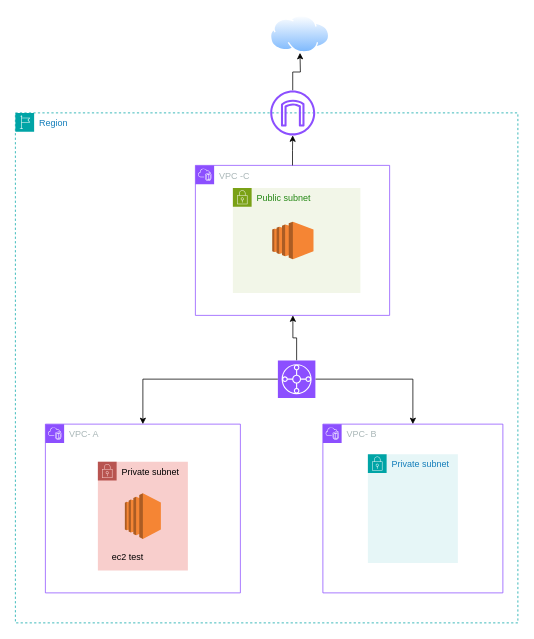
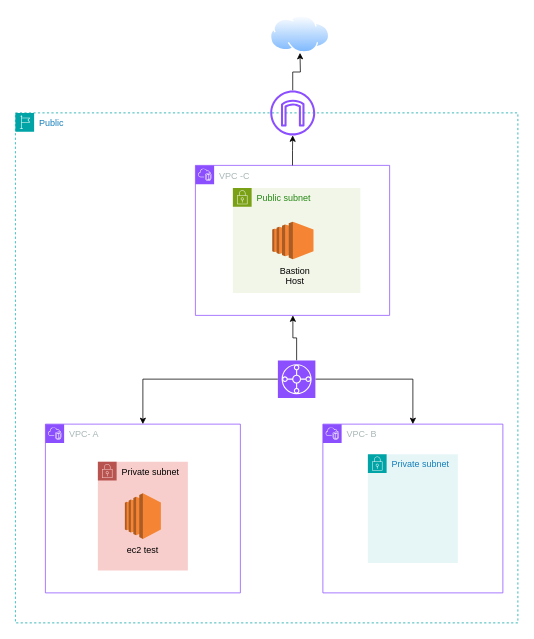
- <mxCell id="2" value="Region" style="points=[[0,0],[0.25,0],[0.5,0],[0.75,0],[1,0],[1,0.25],[1,0.5],[1,0.75],[1,1],[0.75,1],[0.5,1],[0.25,1],[0,1],[0,0.75],[0,0.5],[0,0.25]];outlineConnect=0;gradientColor=none;html=1;whiteSpace=wrap;fontSize=12;fontStyle=0;container=1;pointerEvents=0;collapsible=0;recursiveResize=0;shape=mxgraph.aws4.group;grIcon=mxgraph.aws4.group_region;strokeColor=#00A4A6;fillColor=none;verticalAlign=top;align=left;spacingLeft=30;fontColor=#147EBA;dashed=1;" parent="1" vertex="1"><mxGeometry x="20" y="150" width="670" height="680" as="geometry" /></mxCell>
+ <mxCell id="2" value="Public" style="points=[[0,0],[0.25,0],[0.5,0],[0.75,0],[1,0],[1,0.25],[1,0.5],[1,0.75],[1,1],[0.75,1],[0.5,1],[0.25,1],[0,1],[0,0.75],[0,0.5],[0,0.25]];outlineConnect=0;gradientColor=none;html=1;whiteSpace=wrap;fontSize=12;fontStyle=0;container=1;pointerEvents=0;collapsible=0;recursiveResize=0;shape=mxgraph.aws4.group;grIcon=mxgraph.aws4.group_region;strokeColor=#00A4A6;fillColor=none;verticalAlign=top;align=left;spacingLeft=30;fontColor=#147EBA;dashed=1;" parent="1" vertex="1"><mxGeometry x="20" y="150" width="670" height="680" as="geometry" /></mxCell>
+ <mxCell id="6" value="Bastion Host&lt;div&gt;&lt;br&gt;&lt;/div&gt;" style="text;html=1;align=center;verticalAlign=middle;whiteSpace=wrap;rounded=0;" parent="4" vertex="1"><mxGeometry x="52.5" y="110" width="60" height="30" as="geometry" /></mxCell>
- <mxCell id="10" value="ec2 test" style="text;html=1;align=center;verticalAlign=middle;whiteSpace=wrap;rounded=0;" parent="8" vertex="1"><mxGeometry x="10" y="113" width="60" height="30" as="geometry" /></mxCell>
+ <mxCell id="10" value="ec2 test" style="text;html=1;align=center;verticalAlign=middle;whiteSpace=wrap;rounded=0;" parent="8" vertex="1"><mxGeometry x="30" y="103" width="60" height="30" as="geometry" /></mxCell>
